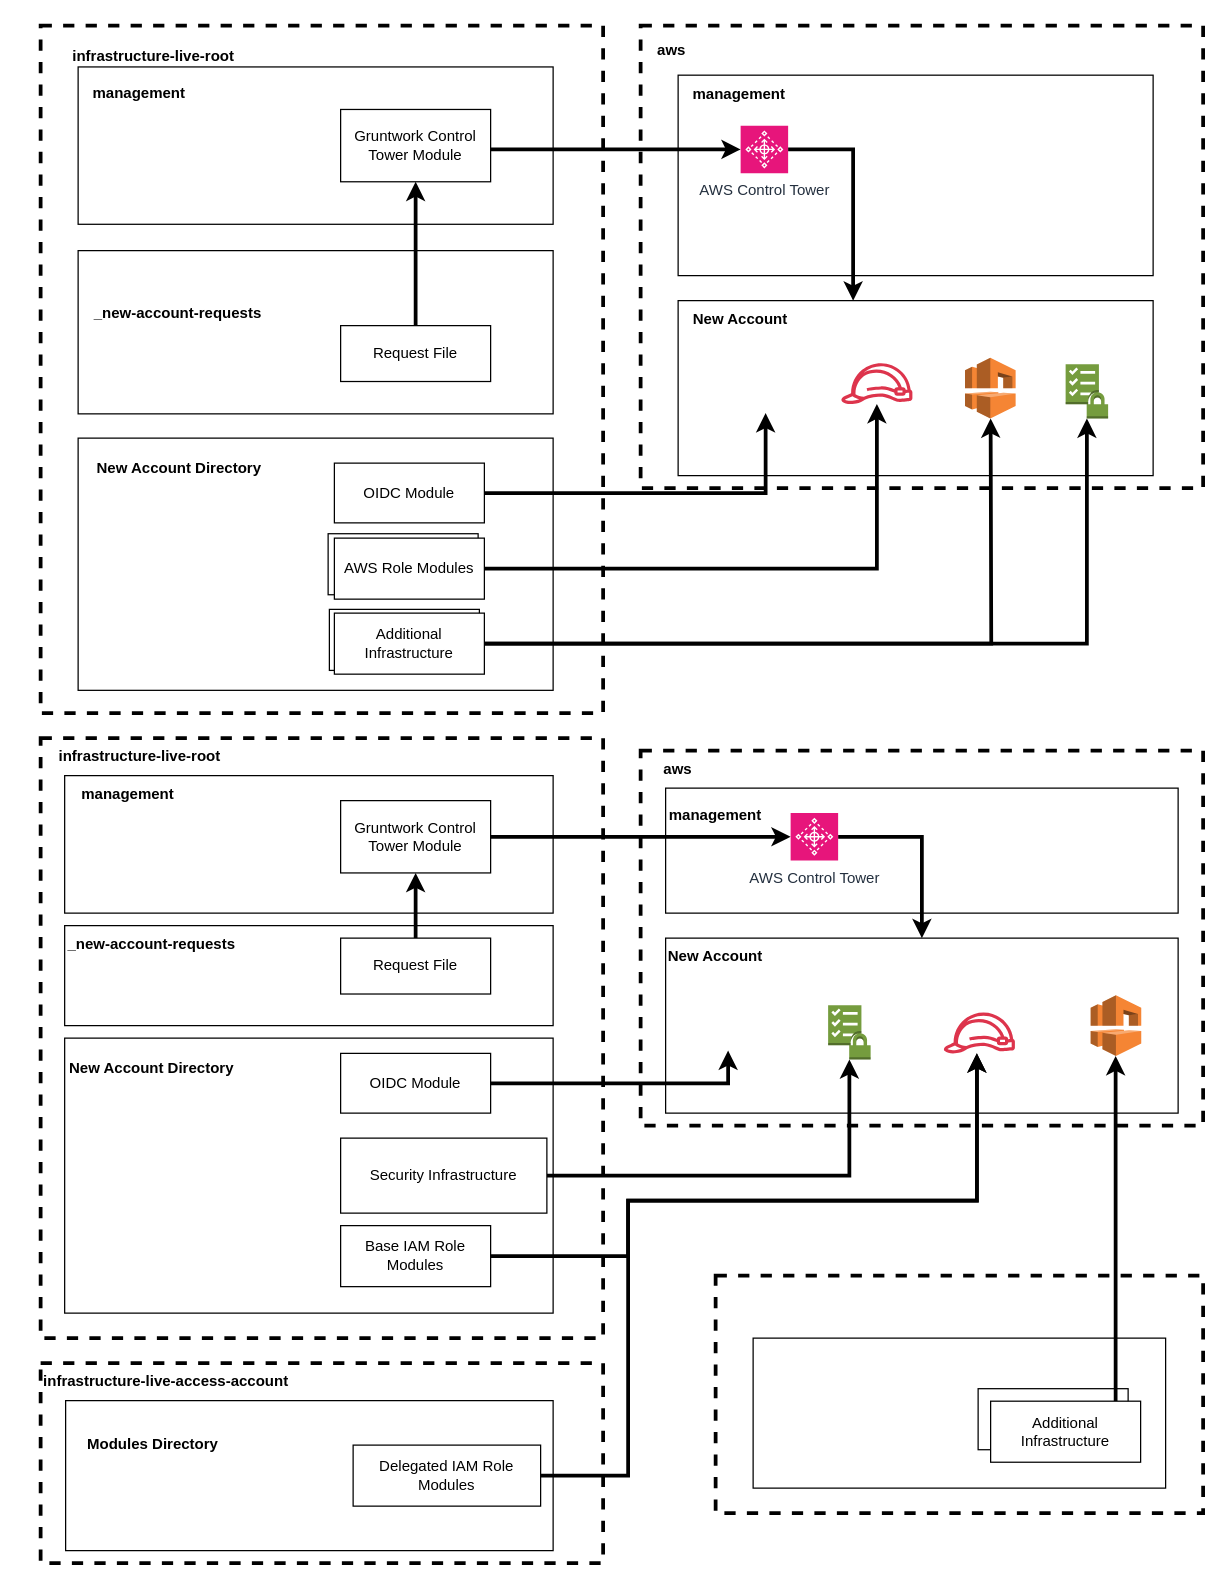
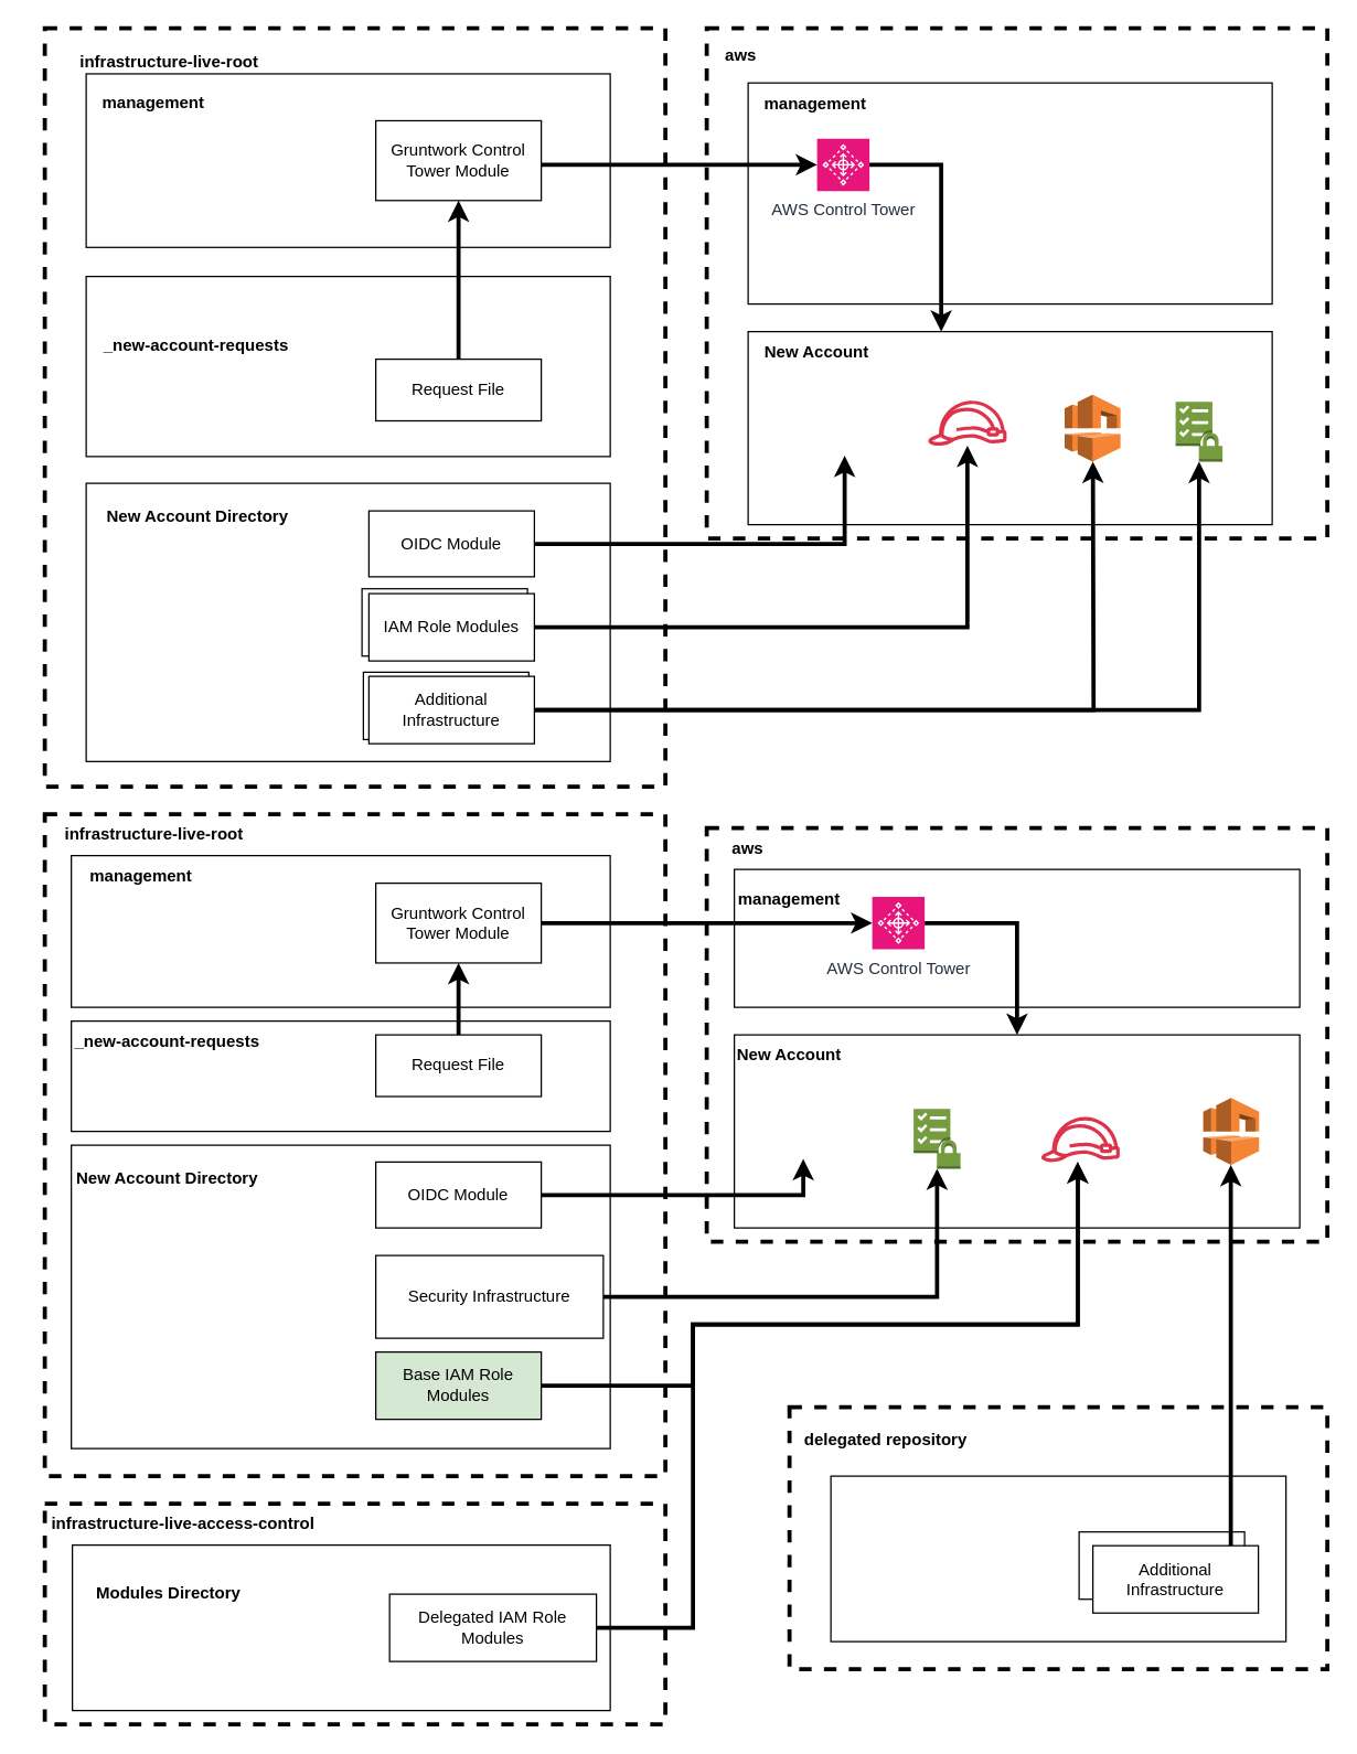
- <mxCell id="22" value="AWS Role Modules" style="rounded=0;whiteSpace=wrap;html=1;" vertex="1" parent="7"><mxGeometry x="235" y="410" width="120" height="48.82" as="geometry" /></mxCell>
+ <mxCell id="22" value="IAM Role Modules" style="rounded=0;whiteSpace=wrap;html=1;" vertex="1" parent="7"><mxGeometry x="235" y="410" width="120" height="48.82" as="geometry" /></mxCell>
- <mxCell id="69" value="Base IAM Role Modules" style="rounded=0;whiteSpace=wrap;html=1;" vertex="1" parent="1"><mxGeometry x="272" y="980" width="120" height="48.82" as="geometry" /></mxCell>
+ <mxCell id="69" value="Base IAM Role Modules" style="rounded=0;whiteSpace=wrap;html=1;fillColor=#d5e8d4;" vertex="1" parent="1"><mxGeometry x="272" y="980" width="120" height="48.82" as="geometry" /></mxCell>
+ <mxCell id="82" value="delegated repository" style="text;html=1;align=center;verticalAlign=middle;whiteSpace=wrap;rounded=0;fontStyle=1" vertex="1" parent="1"><mxGeometry x="572" y="1029.41" width="140" height="30" as="geometry" /></mxCell>
- <mxCell id="81" value="infrastructure-live-access-account" style="text;html=1;align=center;verticalAlign=middle;whiteSpace=wrap;rounded=0;fontStyle=1" vertex="1" parent="1"><mxGeometry x="32" y="1080" width="201.22" height="49.28" as="geometry" /></mxCell>
+ <mxCell id="81" value="infrastructure-live-access-control" style="text;html=1;align=center;verticalAlign=middle;whiteSpace=wrap;rounded=0;fontStyle=1" vertex="1" parent="1"><mxGeometry x="32" y="1080" width="201.22" height="49.28" as="geometry" /></mxCell>
